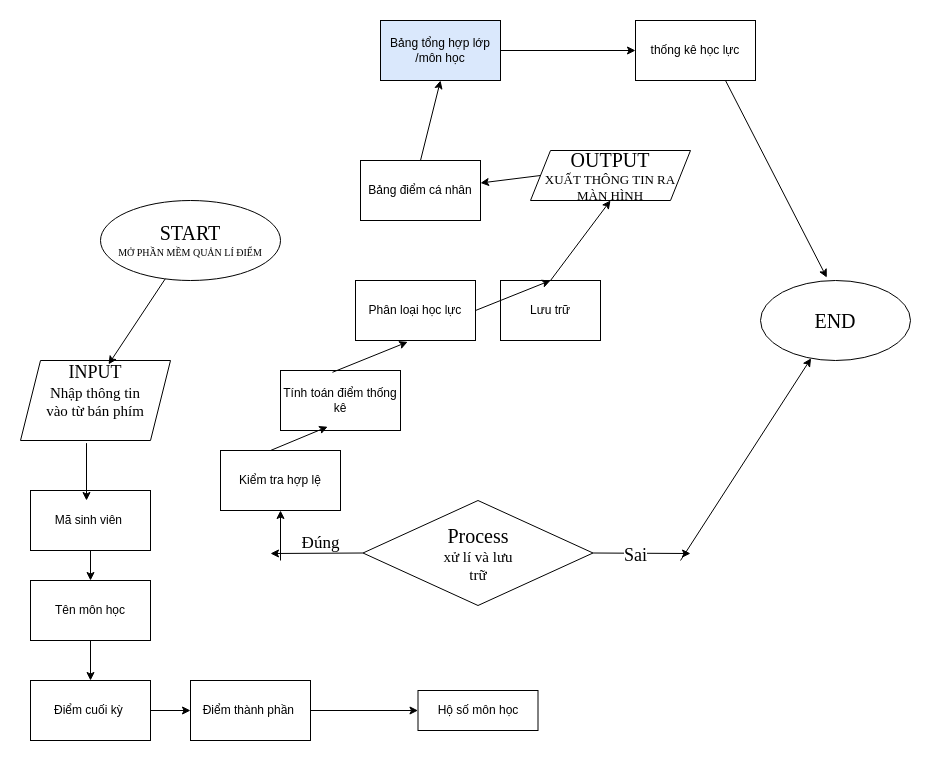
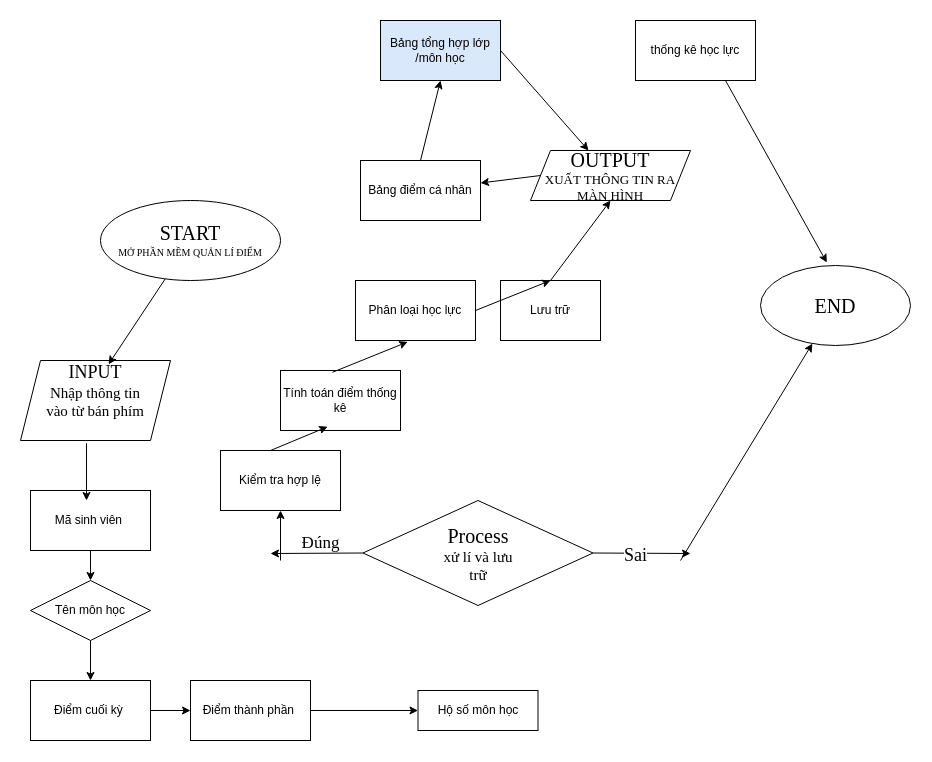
- <mxCell id="37" value="" style="endArrow=classic;html=1;rounded=0;exitX=1;exitY=0.5;exitDx=0;exitDy=0;" edge="1" parent="1" source="31" target="32"><mxGeometry width="50" height="50" relative="1" as="geometry"><mxPoint x="540" y="80" as="sourcePoint" /><mxPoint x="590" y="30" as="targetPoint" /></mxGeometry></mxCell>
+ <mxCell id="37" value="" style="endArrow=classic;html=1;rounded=0;exitX=1;exitY=0.5;exitDx=0;exitDy=0;" edge="1" parent="1" source="31" target="30"><mxGeometry width="50" height="50" relative="1" as="geometry"><mxPoint x="540" y="80" as="sourcePoint" /><mxPoint x="590" y="30" as="targetPoint" /></mxGeometry></mxCell>
- <mxCell id="38" value="&lt;font face=&quot;Times New Roman&quot; style=&quot;font-size: 20px;&quot;&gt;END&lt;/font&gt;" style="ellipse;whiteSpace=wrap;html=1;" vertex="1" parent="1"><mxGeometry x="760" y="280" width="150" height="80" as="geometry" /></mxCell>
+ <mxCell id="38" value="&lt;font face=&quot;Times New Roman&quot; style=&quot;font-size: 20px;&quot;&gt;END&lt;/font&gt;" style="ellipse;whiteSpace=wrap;html=1;" vertex="1" parent="1"><mxGeometry x="760" y="265" width="150" height="80" as="geometry" /></mxCell>
- <mxCell id="8" value="Tên môn học" style="rounded=0;whiteSpace=wrap;html=1;" vertex="1" parent="1"><mxGeometry x="30" y="580" width="120" height="60" as="geometry" /></mxCell>
+ <mxCell id="8" value="Tên môn học" style="rhombus;whiteSpace=wrap;html=1;" vertex="1" parent="1"><mxGeometry x="30" y="580" width="120" height="60" as="geometry" /></mxCell>
